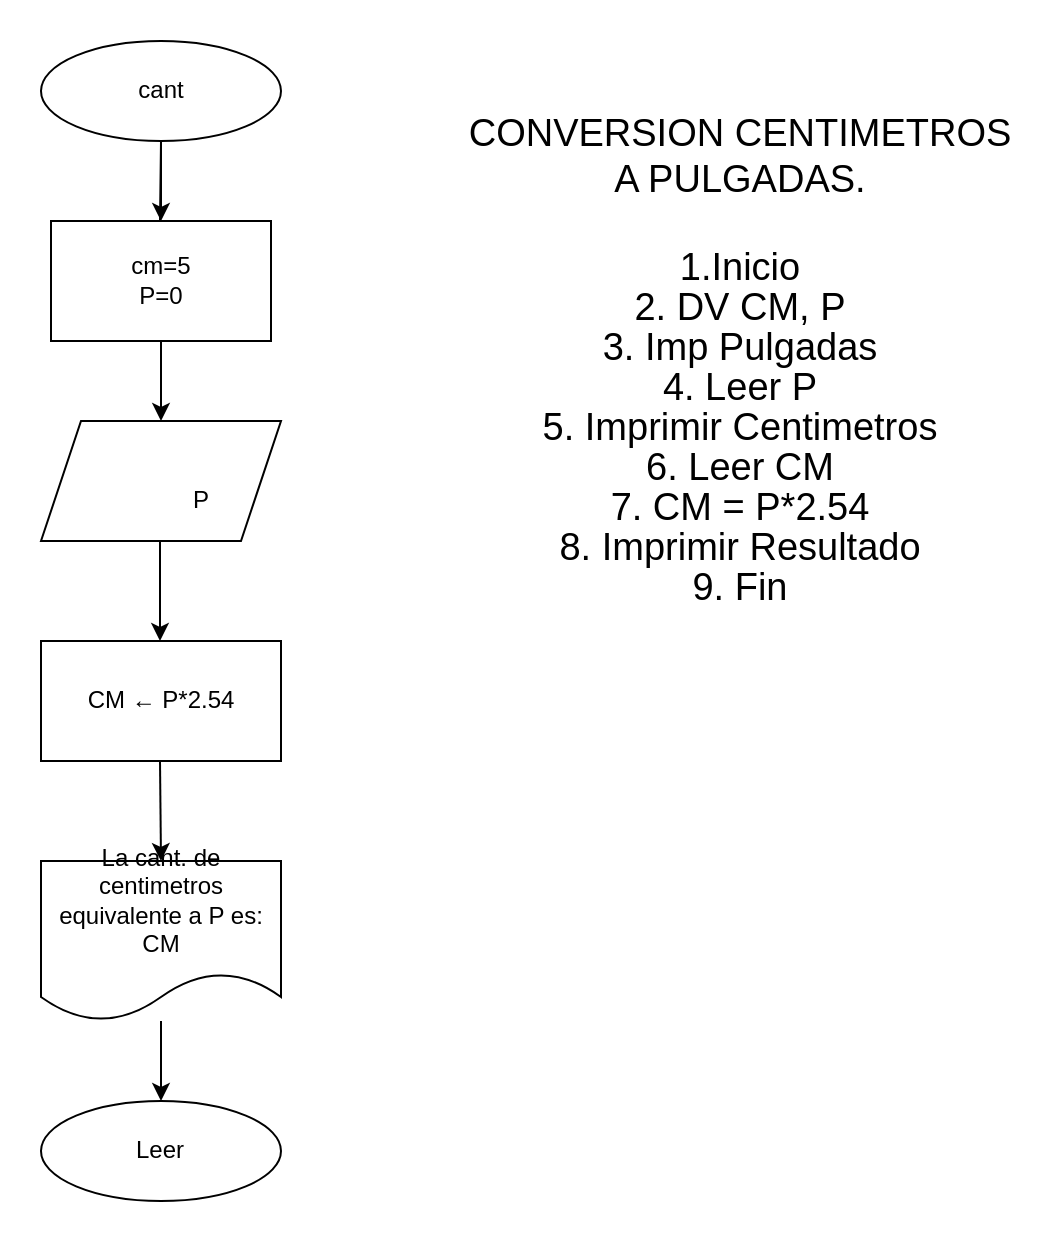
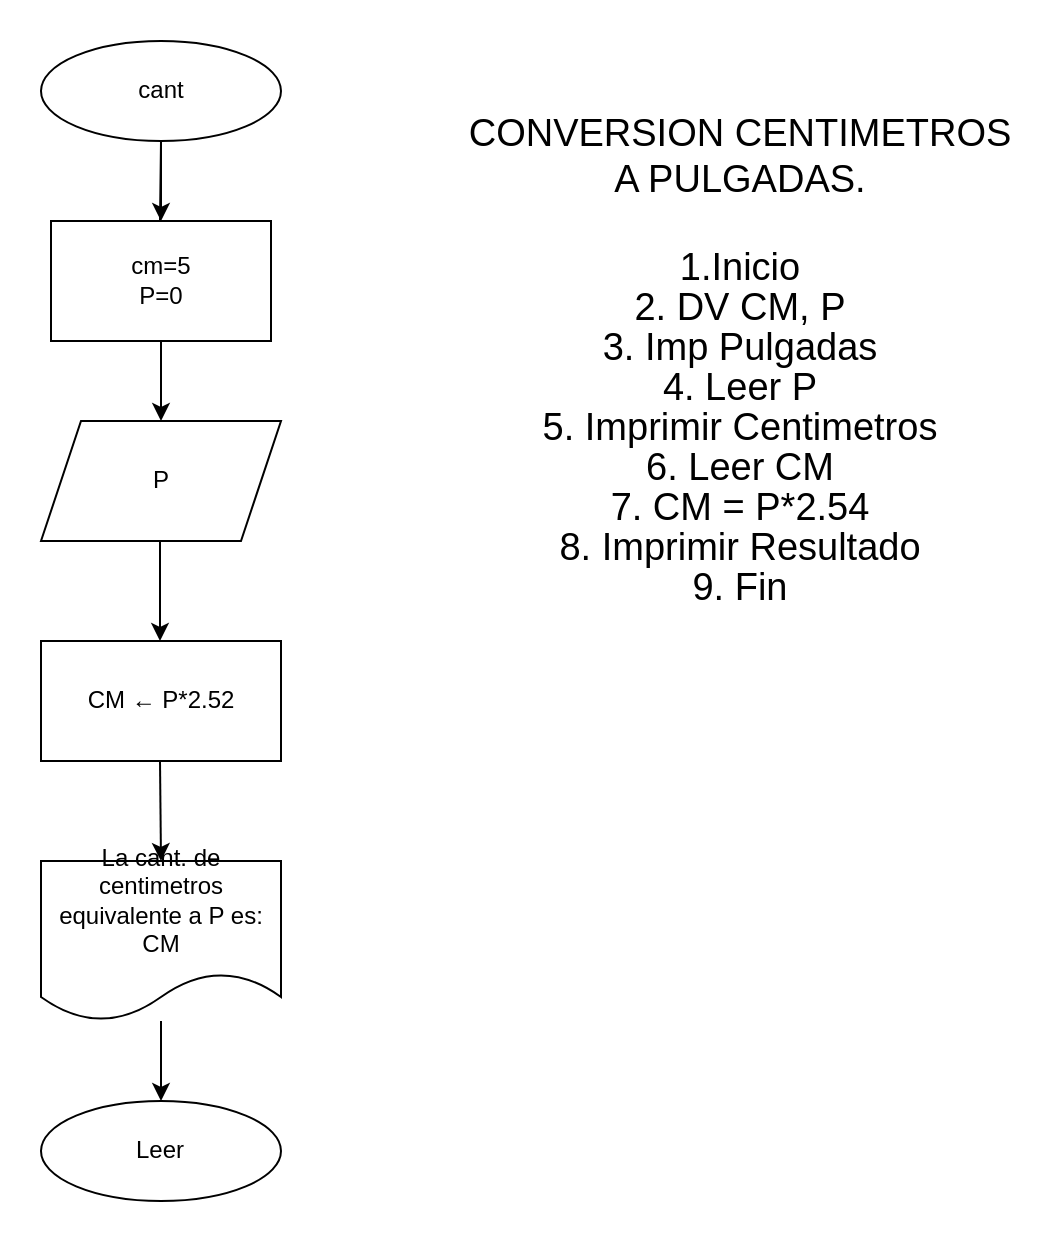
- <mxCell id="11" value="P" style="text;html=1;align=center;verticalAlign=middle;resizable=0;points=[];autosize=1;strokeColor=none;fillColor=none;" vertex="1" parent="1"><mxGeometry x="85" y="235" width="30" height="30" as="geometry" /></mxCell>
+ <mxCell id="11" value="P" style="text;html=1;align=center;verticalAlign=middle;resizable=0;points=[];autosize=1;strokeColor=none;fillColor=none;" vertex="1" parent="1"><mxGeometry x="65" y="225" width="30" height="30" as="geometry" /></mxCell>
- <mxCell id="14" value="CM&amp;nbsp;← P*2.54" style="text;html=1;align=center;verticalAlign=middle;resizable=0;points=[];autosize=1;strokeColor=none;fillColor=none;" vertex="1" parent="1"><mxGeometry x="30" y="335" width="100" height="30" as="geometry" /></mxCell>
+ <mxCell id="14" value="CM&amp;nbsp;← P*2.52" style="text;html=1;align=center;verticalAlign=middle;resizable=0;points=[];autosize=1;strokeColor=none;fillColor=none;" vertex="1" parent="1"><mxGeometry x="30" y="335" width="100" height="30" as="geometry" /></mxCell>
